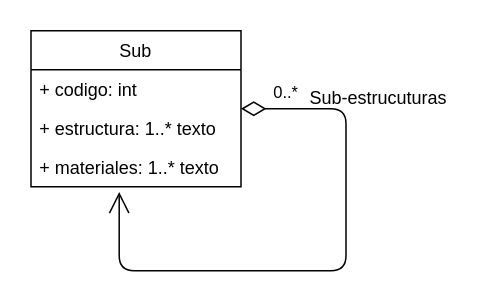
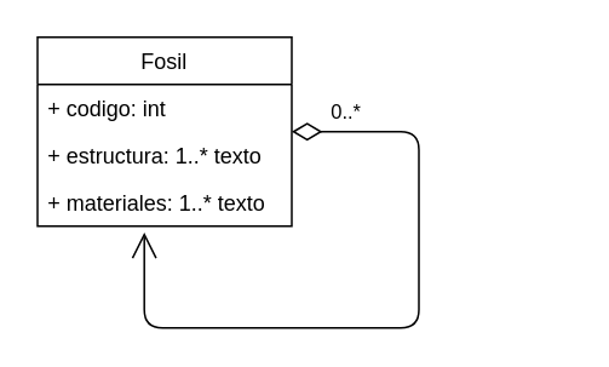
- <mxCell id="2" value="Sub" style="swimlane;fontStyle=0;childLayout=stackLayout;horizontal=1;startSize=26;fillColor=default;horizontalStack=0;resizeParent=1;resizeParentMax=0;resizeLast=0;collapsible=1;marginBottom=0;" vertex="1" parent="1"><mxGeometry x="20" y="20" width="140" height="104" as="geometry" /></mxCell>
+ <mxCell id="2" value="Fosil" style="swimlane;fontStyle=0;childLayout=stackLayout;horizontal=1;startSize=26;fillColor=default;horizontalStack=0;resizeParent=1;resizeParentMax=0;resizeLast=0;collapsible=1;marginBottom=0;" vertex="1" parent="1"><mxGeometry x="20" y="20" width="140" height="104" as="geometry" /></mxCell>
- <mxCell id="8" value="Sub-estrucuturas&amp;nbsp;" style="text;html=1;align=center;verticalAlign=middle;resizable=0;points=[];autosize=1;fillColor=none;strokeColor=none;" vertex="1" parent="1"><mxGeometry x="193" y="50" width="120" height="30" as="geometry" /></mxCell>
